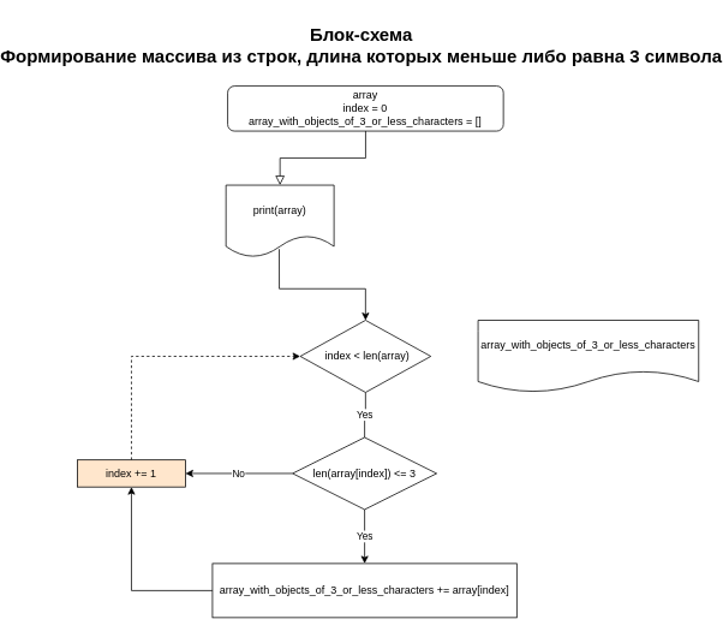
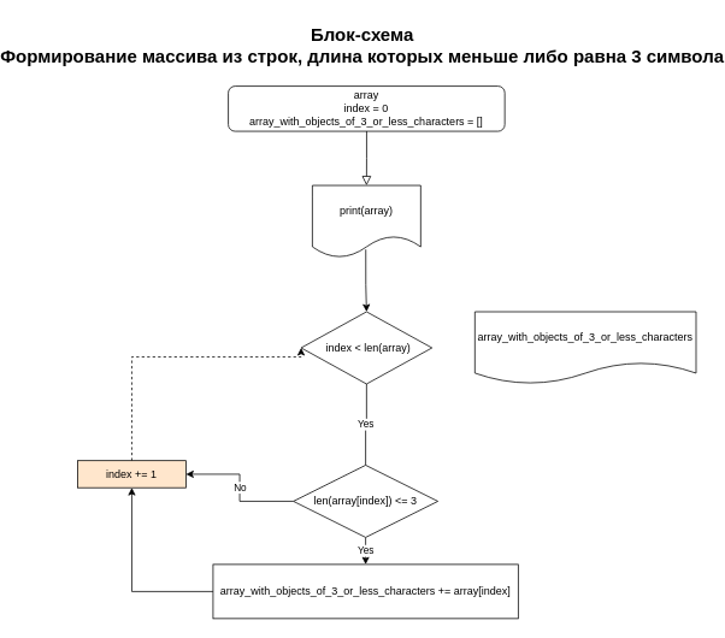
- <mxCell id="6" value="print(array)" style="shape=document;whiteSpace=wrap;html=1;boundedLbl=1;" vertex="1" parent="1"><mxGeometry x="245" y="205" width="120" height="80" as="geometry" /></mxCell>
+ <mxCell id="6" value="print(array)" style="shape=document;whiteSpace=wrap;html=1;boundedLbl=1;" vertex="1" parent="1"><mxGeometry x="340" y="205" width="120" height="80" as="geometry" /></mxCell>
- <mxCell id="8" value="&amp;nbsp;index &amp;lt; len(array)" style="rhombus;whiteSpace=wrap;html=1;" vertex="1" parent="1"><mxGeometry x="327.51" y="355" width="145" height="80" as="geometry" /></mxCell>
+ <mxCell id="8" value="&amp;nbsp;index &amp;lt; len(array)" style="rhombus;whiteSpace=wrap;html=1;" vertex="1" parent="1"><mxGeometry x="327.51" y="345" width="145" height="80" as="geometry" /></mxCell>
- <mxCell id="14" value="array_with_objects_of_3_or_less_characters" style="shape=document;whiteSpace=wrap;html=1;boundedLbl=1;" vertex="1" parent="1"><mxGeometry x="525" y="355" width="245" height="80" as="geometry" /></mxCell>
+ <mxCell id="14" value="array_with_objects_of_3_or_less_characters" style="shape=document;whiteSpace=wrap;html=1;boundedLbl=1;" vertex="1" parent="1"><mxGeometry x="520" y="345" width="245" height="80" as="geometry" /></mxCell>
- <mxCell id="11" value="len(array[index]) &amp;lt;= 3" style="rhombus;whiteSpace=wrap;html=1;" vertex="1" parent="1"><mxGeometry x="319" y="485" width="160" height="80" as="geometry" /></mxCell>
+ <mxCell id="11" value="len(array[index]) &amp;lt;= 3" style="rhombus;whiteSpace=wrap;html=1;" vertex="1" parent="1"><mxGeometry x="319" y="515" width="160" height="80" as="geometry" /></mxCell>
